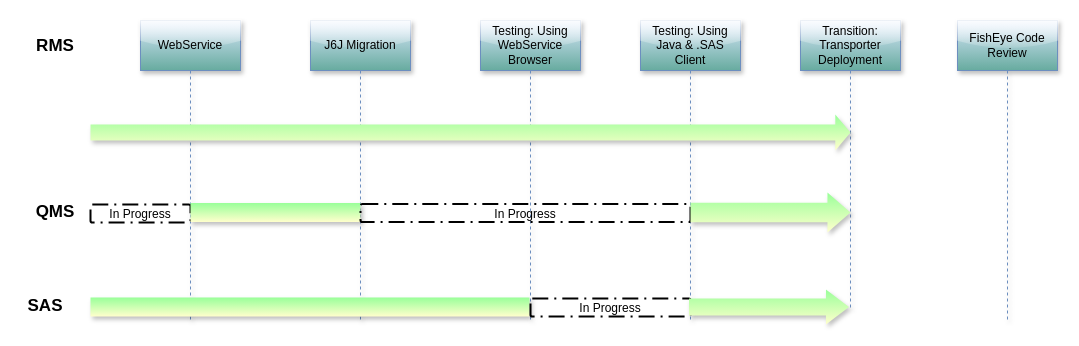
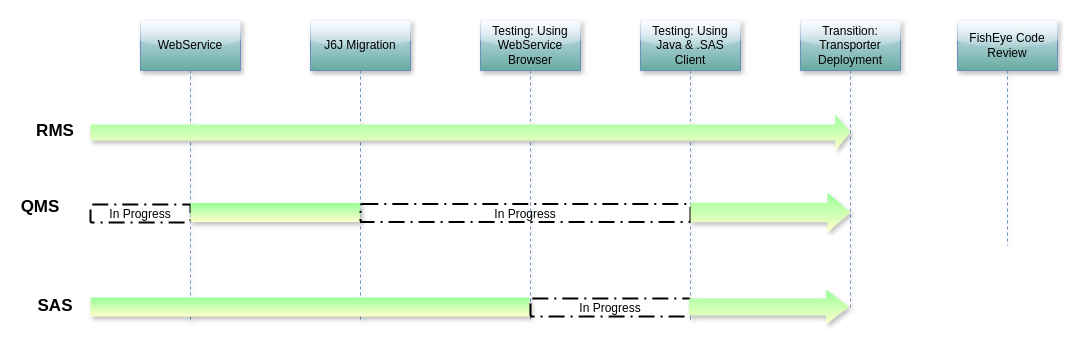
- <mxCell id="8" value="&lt;b&gt;&lt;font style=&quot;font-size: 17px&quot;&gt;RMS&lt;/font&gt;&lt;/b&gt;" style="text;html=1;strokeColor=none;fillColor=none;align=center;verticalAlign=middle;whiteSpace=wrap;rounded=0;" parent="1" vertex="1"><mxGeometry x="20" y="31" width="70" height="30" as="geometry" /></mxCell>
+ <mxCell id="8" value="&lt;b&gt;&lt;font style=&quot;font-size: 17px&quot;&gt;RMS&lt;/font&gt;&lt;/b&gt;" style="text;html=1;strokeColor=none;fillColor=none;align=center;verticalAlign=middle;whiteSpace=wrap;rounded=0;" parent="1" vertex="1"><mxGeometry x="20" y="116" width="70" height="30" as="geometry" /></mxCell>
- <mxCell id="7" value="FishEye Code Review" style="shape=umlLifeline;perimeter=lifelinePerimeter;whiteSpace=wrap;html=1;container=1;collapsible=0;recursiveResize=0;outlineConnect=0;fillColor=#dae8fc;strokeColor=#6c8ebf;size=50;glass=1;shadow=1;gradientColor=#67AB9F;" parent="1" vertex="1"><mxGeometry x="957" y="20" width="100" height="300" as="geometry" /></mxCell>
+ <mxCell id="7" value="FishEye Code Review" style="shape=umlLifeline;perimeter=lifelinePerimeter;whiteSpace=wrap;html=1;container=1;collapsible=0;recursiveResize=0;outlineConnect=0;fillColor=#dae8fc;strokeColor=#6c8ebf;size=50;glass=1;shadow=1;gradientColor=#67AB9F;" parent="1" vertex="1"><mxGeometry x="957" y="20" width="100" height="225" as="geometry" /></mxCell>
- <mxCell id="10" value="&lt;b&gt;&lt;font style=&quot;font-size: 17px&quot;&gt;QMS&lt;/font&gt;&lt;/b&gt;" style="text;html=1;strokeColor=none;fillColor=none;align=center;verticalAlign=middle;whiteSpace=wrap;rounded=0;" parent="1" vertex="1"><mxGeometry x="20" y="196.5" width="70" height="30" as="geometry" /></mxCell>
+ <mxCell id="10" value="&lt;b&gt;&lt;font style=&quot;font-size: 17px&quot;&gt;QMS&lt;/font&gt;&lt;/b&gt;" style="text;html=1;strokeColor=none;fillColor=none;align=center;verticalAlign=middle;whiteSpace=wrap;rounded=0;" parent="1" vertex="1"><mxGeometry x="5" y="191.5" width="70" height="30" as="geometry" /></mxCell>
- <mxCell id="14" value="&lt;b&gt;&lt;font style=&quot;font-size: 17px&quot;&gt;SAS&lt;/font&gt;&lt;/b&gt;" style="text;html=1;strokeColor=none;fillColor=none;align=center;verticalAlign=middle;whiteSpace=wrap;rounded=0;shadow=1;glass=0;comic=0;" vertex="1" parent="1"><mxGeometry x="10" y="291" width="70" height="30" as="geometry" /></mxCell>
+ <mxCell id="14" value="&lt;b&gt;&lt;font style=&quot;font-size: 17px&quot;&gt;SAS&lt;/font&gt;&lt;/b&gt;" style="text;html=1;strokeColor=none;fillColor=none;align=center;verticalAlign=middle;whiteSpace=wrap;rounded=0;shadow=1;glass=0;comic=0;" vertex="1" parent="1"><mxGeometry x="20" y="291" width="70" height="30" as="geometry" /></mxCell>
